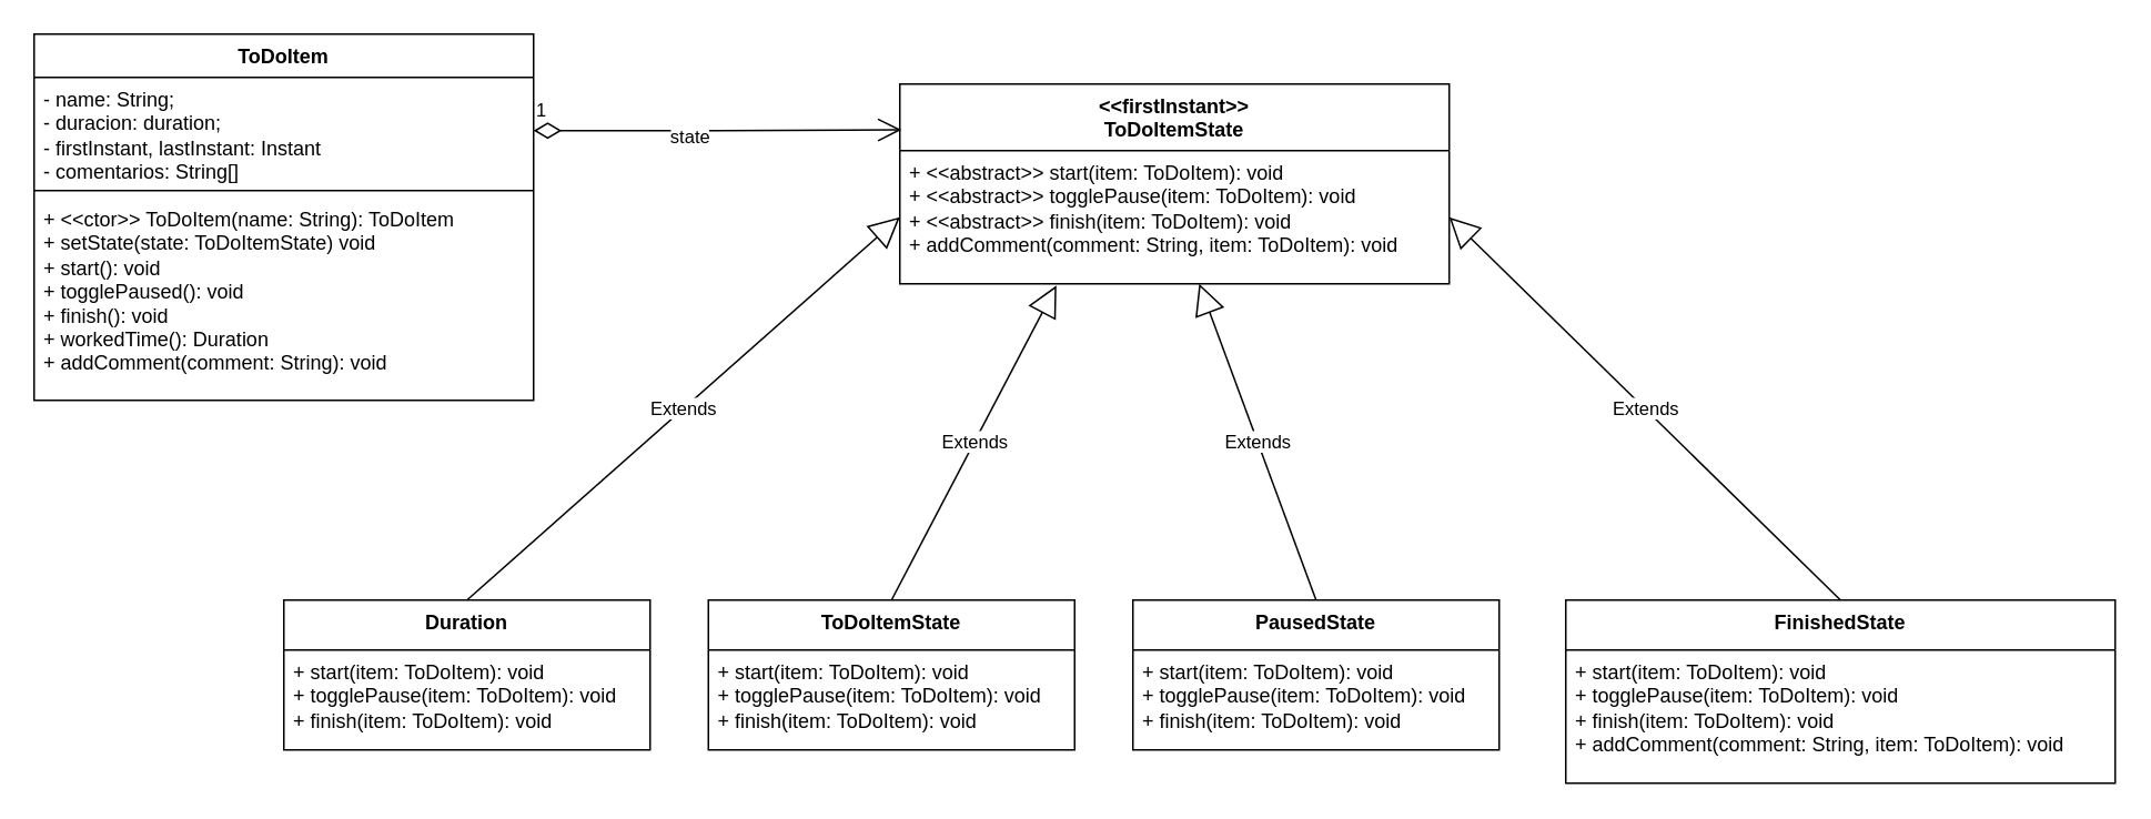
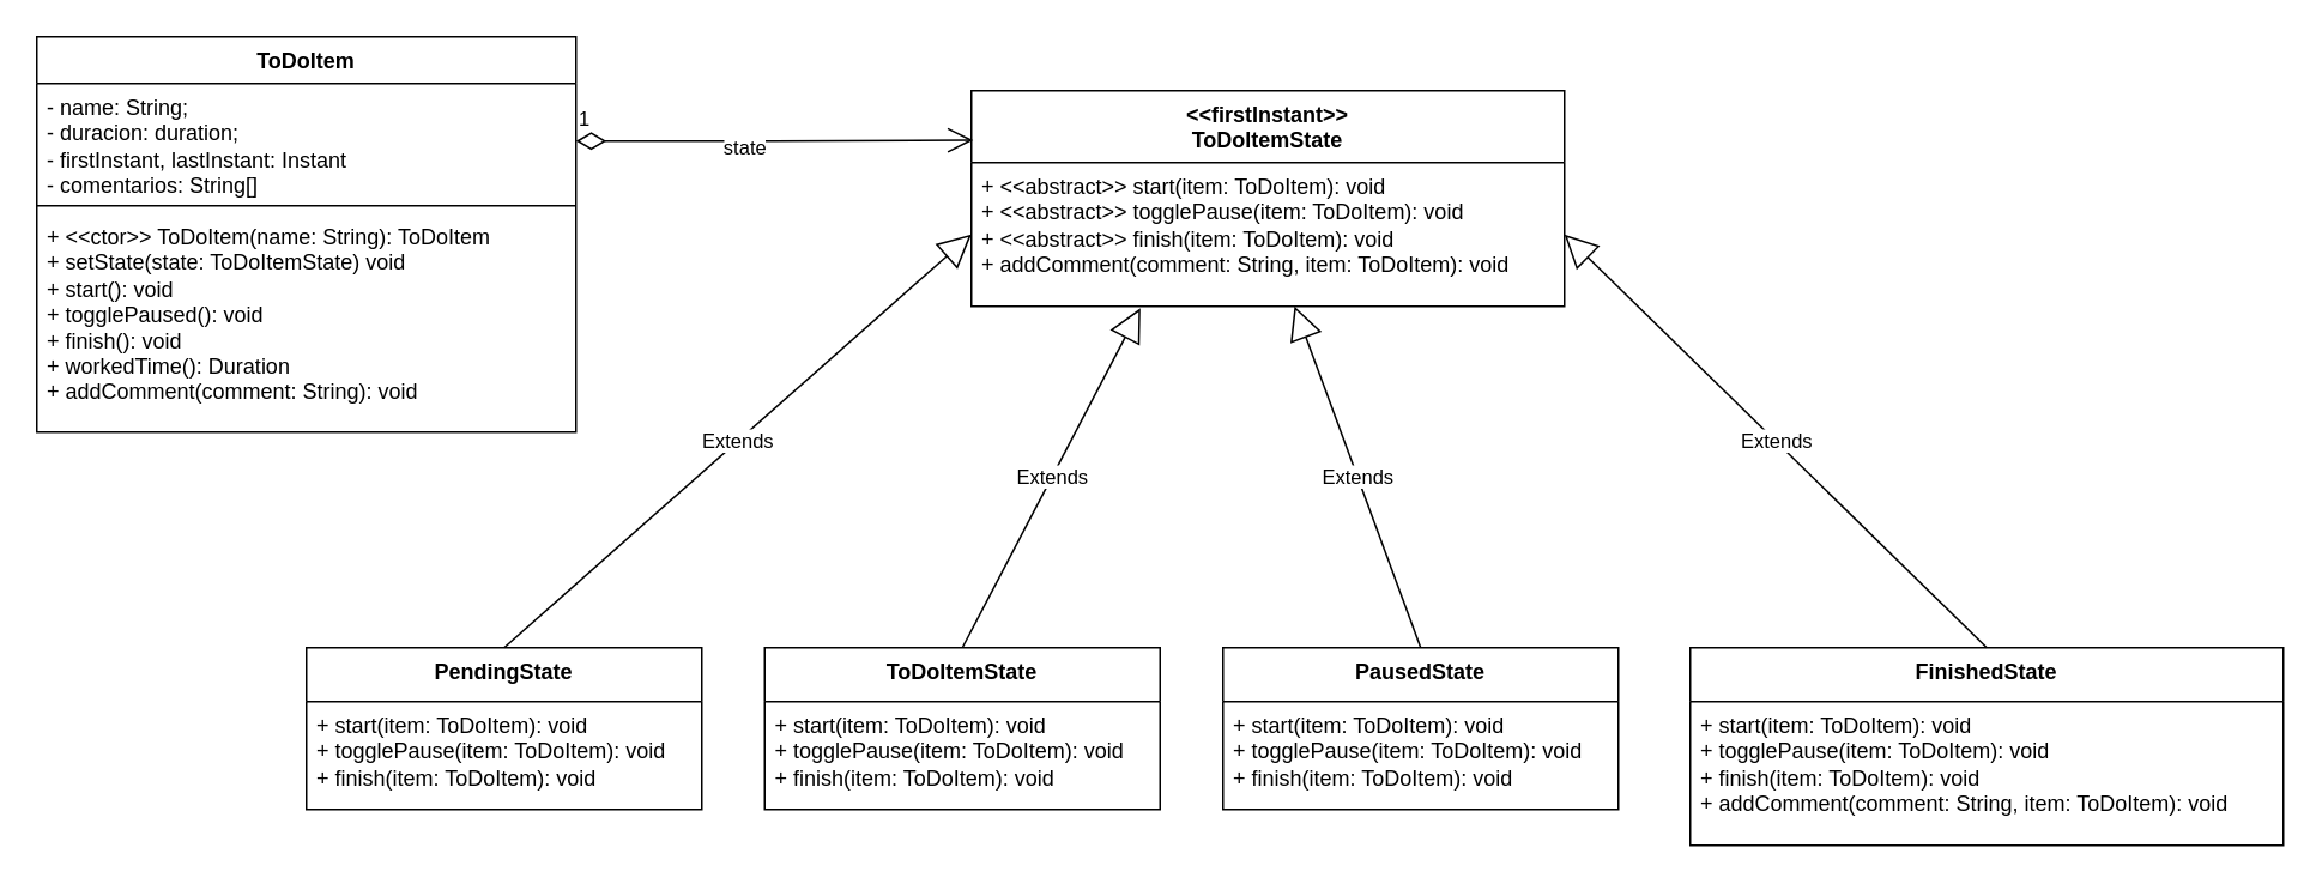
- <mxCell id="8" value="&lt;div&gt;Duration&lt;/div&gt;" style="swimlane;fontStyle=1;align=center;verticalAlign=top;childLayout=stackLayout;horizontal=1;startSize=30;horizontalStack=0;resizeParent=1;resizeParentMax=0;resizeLast=0;collapsible=1;marginBottom=0;whiteSpace=wrap;html=1;" vertex="1" parent="1"><mxGeometry x="170" y="360" width="220" height="90" as="geometry" /></mxCell>
+ <mxCell id="8" value="&lt;div&gt;PendingState&lt;/div&gt;" style="swimlane;fontStyle=1;align=center;verticalAlign=top;childLayout=stackLayout;horizontal=1;startSize=30;horizontalStack=0;resizeParent=1;resizeParentMax=0;resizeLast=0;collapsible=1;marginBottom=0;whiteSpace=wrap;html=1;" vertex="1" parent="1"><mxGeometry x="170" y="360" width="220" height="90" as="geometry" /></mxCell>
